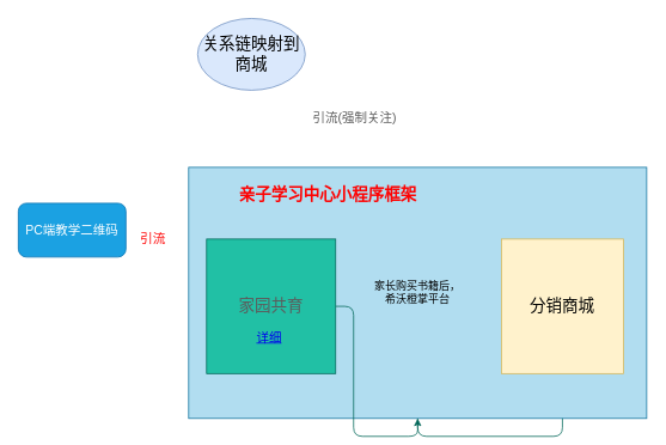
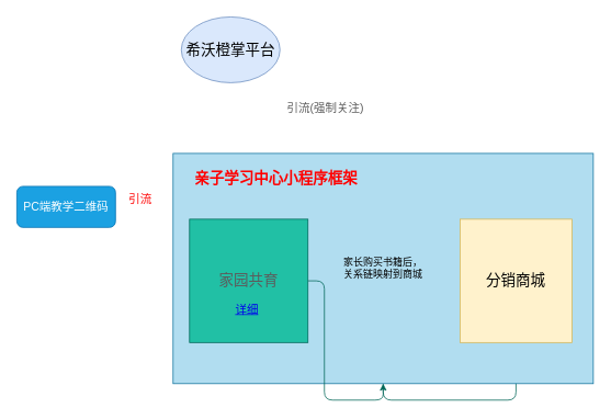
- <mxCell id="8" value="关系链映射到商城" style="ellipse;whiteSpace=wrap;html=1;rounded=0;sketch=0;fontSize=18;strokeColor=#6c8ebf;fillColor=#dae8fc;" vertex="1" parent="1"><mxGeometry x="220" y="20" width="120" height="80" as="geometry" /></mxCell>
+ <mxCell id="8" value="希沃橙掌平台" style="ellipse;whiteSpace=wrap;html=1;rounded=0;sketch=0;fontSize=18;strokeColor=#6c8ebf;fillColor=#dae8fc;" vertex="1" parent="1"><mxGeometry x="220" y="20" width="120" height="80" as="geometry" /></mxCell>
- <mxCell id="7" value="亲子学习中心小程序框架" style="text;html=1;align=center;verticalAlign=middle;resizable=0;points=[];autosize=1;strokeColor=none;fillColor=none;fontColor=#FF0000;fontSize=18;fontStyle=1" vertex="1" parent="1"><mxGeometry x="260" y="201" width="210" height="30" as="geometry" /></mxCell>
+ <mxCell id="7" value="亲子学习中心小程序框架" style="text;html=1;align=center;verticalAlign=middle;resizable=0;points=[];autosize=1;strokeColor=none;fillColor=none;fontColor=#FF0000;fontSize=18;fontStyle=1" vertex="1" parent="1"><mxGeometry x="230" y="201" width="210" height="30" as="geometry" /></mxCell>
- <mxCell id="10" value="PC端教学二维码" style="rounded=1;whiteSpace=wrap;html=1;sketch=0;fontSize=14;strokeColor=#006EAF;fillColor=#1ba1e2;fontColor=#ffffff;" vertex="1" parent="1"><mxGeometry x="20" y="226" width="120" height="60" as="geometry" /></mxCell>
+ <mxCell id="10" value="PC端教学二维码" style="rounded=1;whiteSpace=wrap;html=1;sketch=0;fontSize=14;strokeColor=#006EAF;fillColor=#1ba1e2;fontColor=#ffffff;" vertex="1" parent="1"><mxGeometry x="20" y="226" width="120" height="50" as="geometry" /></mxCell>
- <mxCell id="11" value="引流" style="text;html=1;align=center;verticalAlign=middle;resizable=0;points=[];autosize=1;strokeColor=none;fillColor=none;fontSize=14;fontColor=#FF0000;" vertex="1" parent="1"><mxGeometry x="150" y="256" width="40" height="20" as="geometry" /></mxCell>
+ <mxCell id="11" value="引流" style="text;html=1;align=center;verticalAlign=middle;resizable=0;points=[];autosize=1;strokeColor=none;fillColor=none;fontSize=14;fontColor=#FF0000;" vertex="1" parent="1"><mxGeometry x="150" y="231" width="40" height="20" as="geometry" /></mxCell>
- <mxCell id="3" value="家长购买书籍后，&lt;br&gt;希沃橙掌平台" style="rounded=0;whiteSpace=wrap;html=1;sketch=0;fillColor=#b1ddf0;strokeColor=#10739e;" vertex="1" parent="1"><mxGeometry x="210" y="186" width="511" height="280" as="geometry" /></mxCell>
+ <mxCell id="3" value="家长购买书籍后，&lt;br&gt;关系链映射到商城" style="rounded=0;whiteSpace=wrap;html=1;sketch=0;fillColor=#b1ddf0;strokeColor=#10739e;" vertex="1" parent="1"><mxGeometry x="210" y="186" width="511" height="280" as="geometry" /></mxCell>
